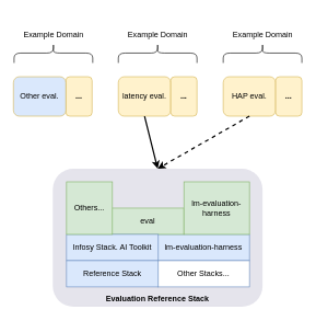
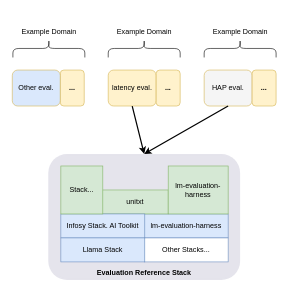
- <mxCell id="2" value="HAP eval." style="rounded=1;whiteSpace=wrap;html=1;fillColor=#fff2cc;strokeColor=#d6b656;" parent="1" vertex="1"><mxGeometry x="340" y="116" width="80" height="60" as="geometry" /></mxCell>
+ <mxCell id="2" value="HAP eval." style="rounded=1;whiteSpace=wrap;html=1;fillColor=#f5f5f5;strokeColor=#d6b656;" parent="1" vertex="1"><mxGeometry x="340" y="116" width="80" height="60" as="geometry" /></mxCell>
- <mxCell id="12" value="" style="endArrow=classic;html=1;rounded=0;exitX=0.5;exitY=1;exitDx=0;exitDy=0;strokeWidth=2;entryX=0.5;entryY=0;entryDx=0;entryDy=0;dashed=1;" parent="1" source="2" target="18" edge="1"><mxGeometry width="50" height="50" relative="1" as="geometry"><mxPoint x="390" y="186" as="sourcePoint" /><mxPoint x="363" y="226" as="targetPoint" /></mxGeometry></mxCell>
+ <mxCell id="12" value="" style="endArrow=classic;html=1;rounded=0;exitX=0.5;exitY=1;exitDx=0;exitDy=0;strokeWidth=2;entryX=0.5;entryY=0;entryDx=0;entryDy=0;" parent="1" source="2" target="18" edge="1"><mxGeometry width="50" height="50" relative="1" as="geometry"><mxPoint x="390" y="186" as="sourcePoint" /><mxPoint x="363" y="226" as="targetPoint" /></mxGeometry></mxCell>
- <mxCell id="25" value="Others..." style="rounded=0;whiteSpace=wrap;html=1;fillColor=#d5e8d4;strokeColor=#82b366;" parent="17" vertex="1"><mxGeometry x="21" y="20" width="70" height="80" as="geometry" /></mxCell>
+ <mxCell id="25" value="Stack..." style="rounded=0;whiteSpace=wrap;html=1;fillColor=#d5e8d4;strokeColor=#82b366;" parent="17" vertex="1"><mxGeometry x="21" y="20" width="70" height="80" as="geometry" /></mxCell>
- <mxCell id="20" value="eval" style="rounded=0;whiteSpace=wrap;html=1;fillColor=#d5e8d4;strokeColor=#82b366;" parent="17" vertex="1"><mxGeometry x="90" y="60" width="110" height="40" as="geometry" /></mxCell>
+ <mxCell id="20" value="unitxt" style="rounded=0;whiteSpace=wrap;html=1;fillColor=#d5e8d4;strokeColor=#82b366;" parent="17" vertex="1"><mxGeometry x="90" y="60" width="110" height="40" as="geometry" /></mxCell>
- <mxCell id="23" value="Reference Stack" style="rounded=0;whiteSpace=wrap;html=1;fillColor=#dae8fc;strokeColor=#6c8ebf;" parent="17" vertex="1"><mxGeometry x="21" y="140" width="140" height="40" as="geometry" /></mxCell>
+ <mxCell id="23" value="Llama Stack" style="rounded=0;whiteSpace=wrap;html=1;fillColor=#dae8fc;strokeColor=#6c8ebf;" parent="17" vertex="1"><mxGeometry x="21" y="140" width="140" height="40" as="geometry" /></mxCell>
